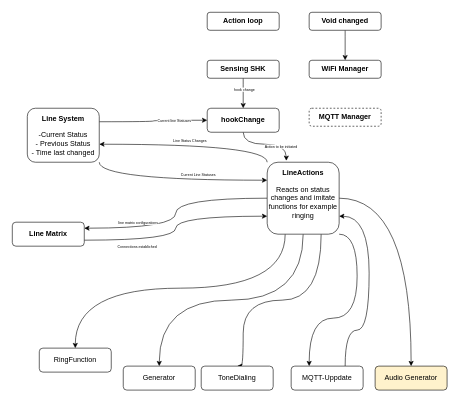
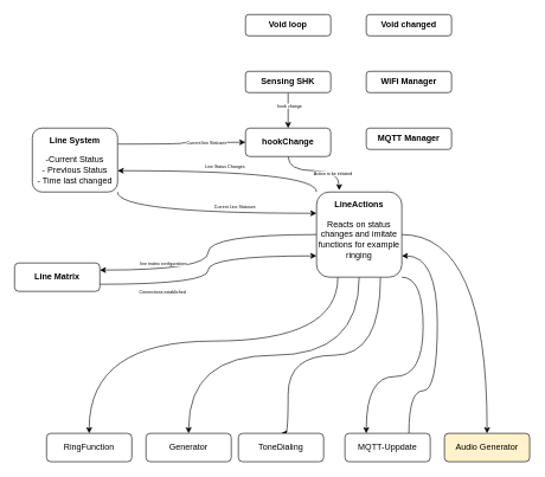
- <mxCell id="3" value="&lt;b&gt;Action loop&lt;/b&gt;" style="rounded=1;whiteSpace=wrap;html=1;" parent="1" vertex="1"><mxGeometry x="345" y="20" width="120" height="30" as="geometry" /></mxCell>
+ <mxCell id="3" value="&lt;b&gt;Void loop&lt;/b&gt;" style="rounded=1;whiteSpace=wrap;html=1;" parent="1" vertex="1"><mxGeometry x="345" y="20" width="120" height="30" as="geometry" /></mxCell>
- <mxCell id="2" style="edgeStyle=orthogonalEdgeStyle;rounded=0;orthogonalLoop=1;jettySize=auto;html=1;exitX=0.5;exitY=1;exitDx=0;exitDy=0;entryX=0.5;entryY=0;entryDx=0;entryDy=0;curved=1;" parent="1" source="36" target="4" edge="1"><mxGeometry relative="1" as="geometry" /></mxCell>
- <mxCell id="5" value="&lt;b&gt;MQTT Manager&lt;/b&gt;" style="rounded=1;whiteSpace=wrap;html=1;dashed=1;" parent="1" vertex="1"><mxGeometry x="515" y="180" width="120" height="30" as="geometry" /></mxCell>
+ <mxCell id="5" value="&lt;b&gt;MQTT Manager&lt;/b&gt;" style="rounded=1;whiteSpace=wrap;html=1;" parent="1" vertex="1"><mxGeometry x="515" y="180" width="120" height="30" as="geometry" /></mxCell>
- <mxCell id="24" value="RingFunction" style="rounded=1;whiteSpace=wrap;html=1;" parent="1" vertex="1"><mxGeometry x="65" y="580" width="120" height="40" as="geometry" /></mxCell>
+ <mxCell id="24" value="RingFunction" style="rounded=1;whiteSpace=wrap;html=1;" parent="1" vertex="1"><mxGeometry x="65" y="610" width="120" height="40" as="geometry" /></mxCell>
